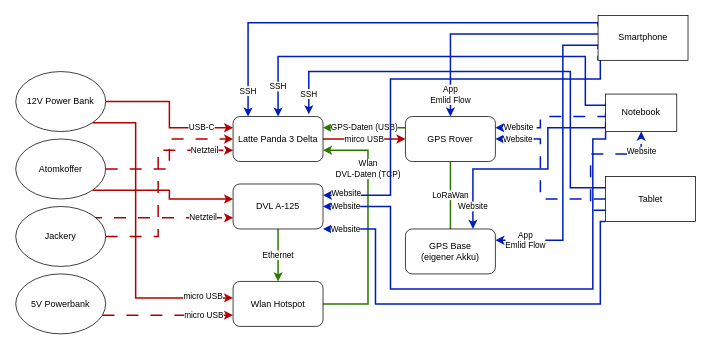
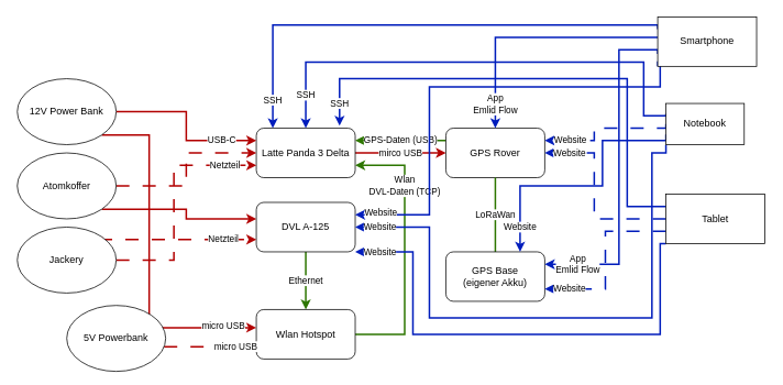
- <mxCell id="35" value="Website" style="edgeStyle=orthogonalEdgeStyle;rounded=0;orthogonalLoop=1;jettySize=auto;html=1;exitX=0;exitY=0.75;exitDx=0;exitDy=0;strokeWidth=2;fillColor=#0050ef;strokeColor=#001DBC;dashed=1;dashPattern=8 8;" edge="1" parent="1" source="37" target="32"><mxGeometry x="0.724" relative="1" as="geometry"><mxPoint as="offset" /></mxGeometry></mxCell>
+ <mxCell id="35" value="Website" style="edgeStyle=orthogonalEdgeStyle;rounded=0;orthogonalLoop=1;jettySize=auto;html=1;exitX=0;exitY=0.75;exitDx=0;exitDy=0;entryX=1;entryY=0.75;entryDx=0;entryDy=0;strokeWidth=2;fillColor=#0050ef;strokeColor=#001DBC;dashed=1;dashPattern=8 8;" edge="1" parent="1" source="37" target="22"><mxGeometry x="0.724" relative="1" as="geometry"><mxPoint as="offset" /></mxGeometry></mxCell>
- <mxCell id="20" value="5V Powerbank" style="ellipse;whiteSpace=wrap;html=1;" vertex="1" parent="1"><mxGeometry x="20" y="365" width="120" height="80" as="geometry" /></mxCell>
+ <mxCell id="20" value="5V Powerbank" style="ellipse;whiteSpace=wrap;html=1;" vertex="1" parent="1"><mxGeometry x="80" y="370" width="120" height="80" as="geometry" /></mxCell>
